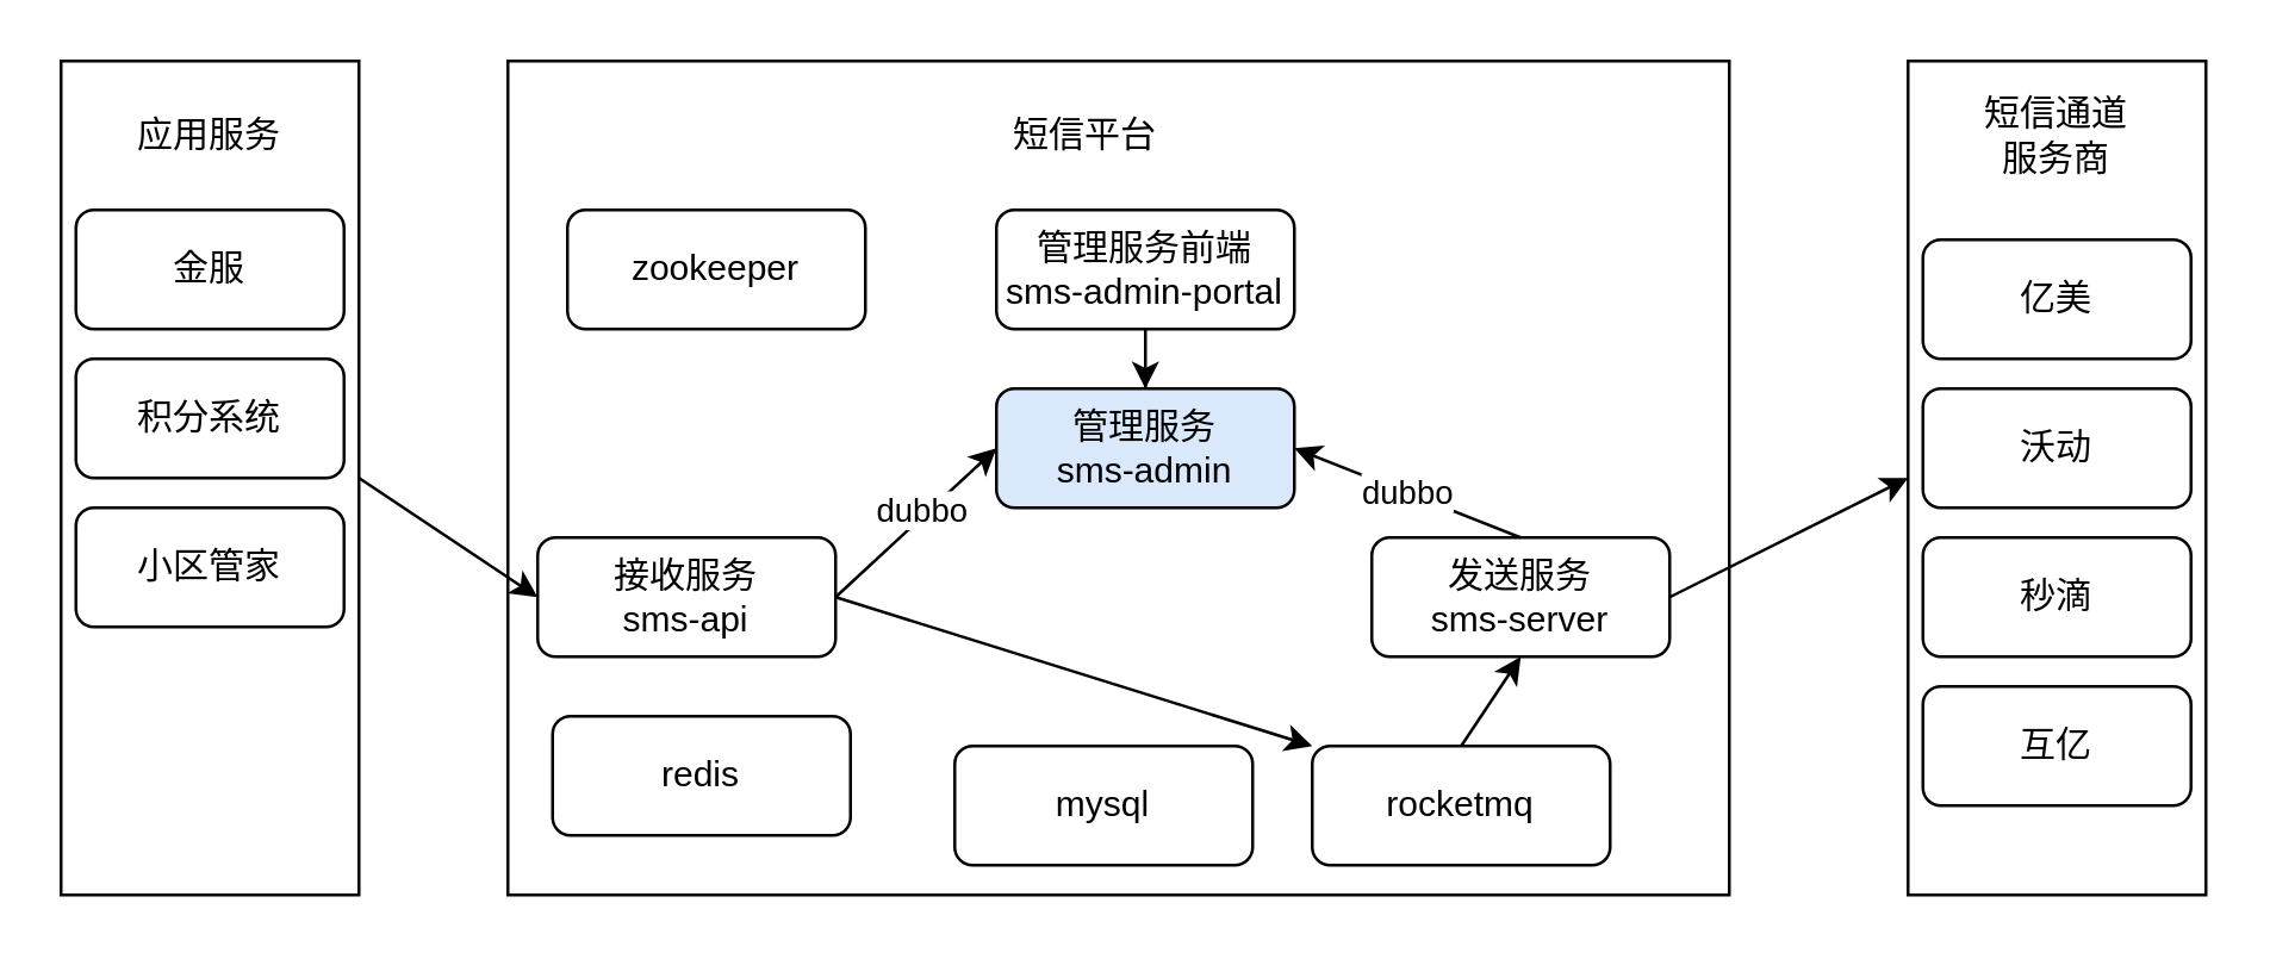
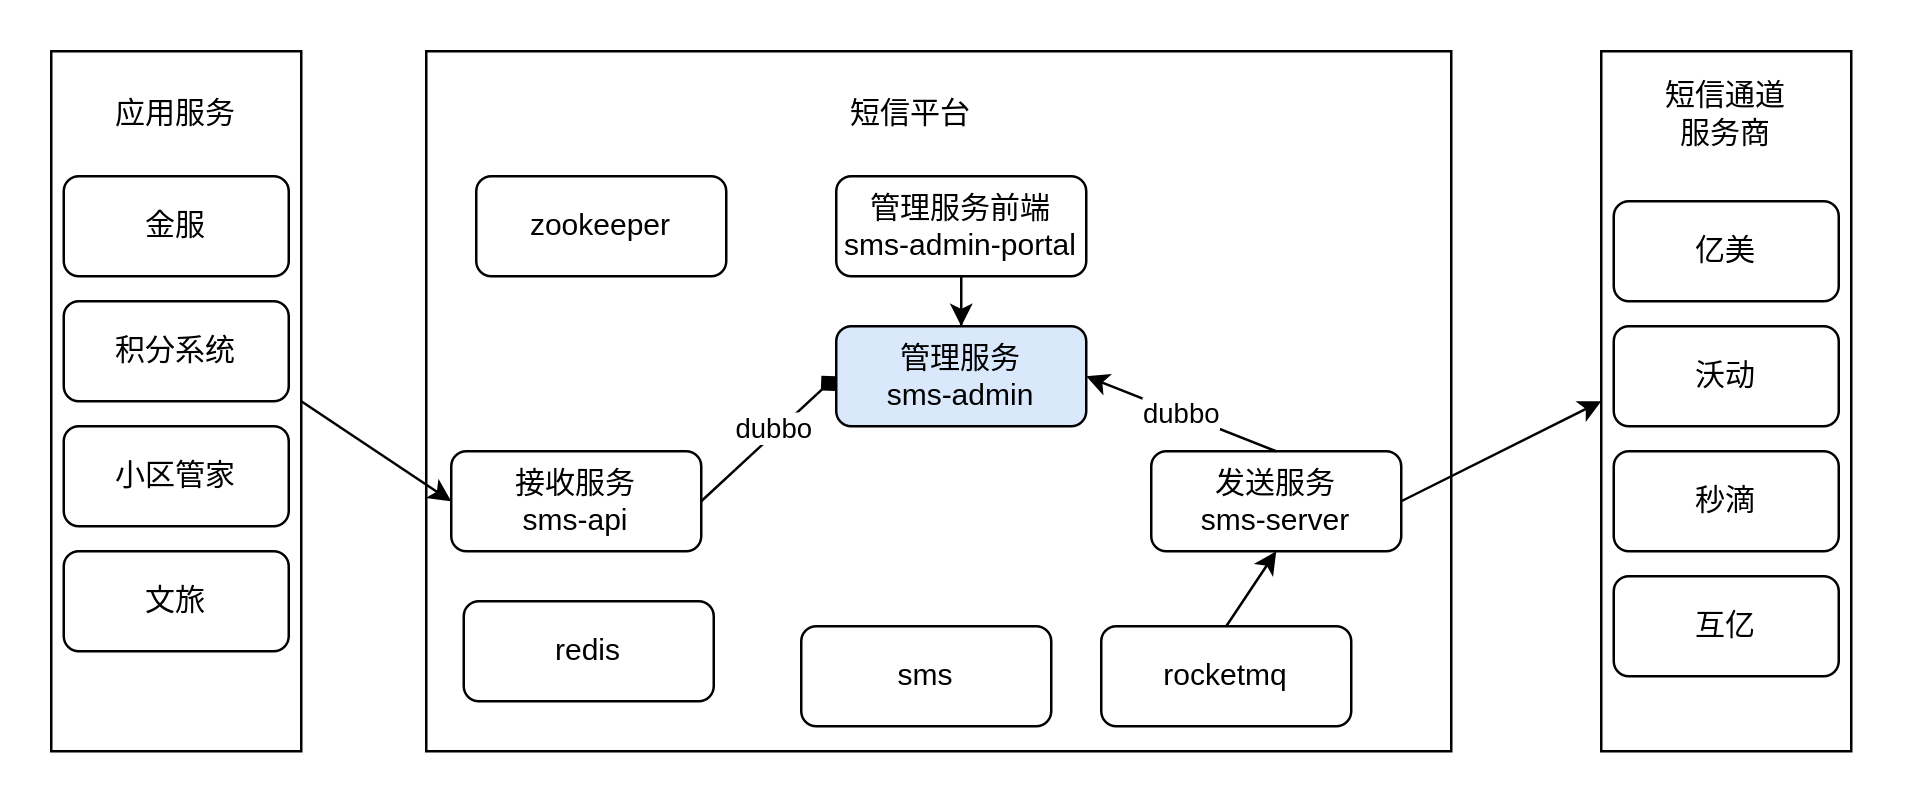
- <mxCell id="26" value="" style="endArrow=classic;html=1;rounded=0;exitX=1;exitY=0.5;exitDx=0;exitDy=0;entryX=0;entryY=0.5;entryDx=0;entryDy=0;" edge="1" parent="1" source="12" target="14"><mxGeometry width="50" height="50" relative="1" as="geometry"><mxPoint x="290" y="230" as="sourcePoint" /><mxPoint x="340" y="180" as="targetPoint" /></mxGeometry></mxCell>
+ <mxCell id="26" value="" style="endArrow=diamond;html=1;rounded=0;exitX=1;exitY=0.5;exitDx=0;exitDy=0;entryX=0;entryY=0.5;entryDx=0;entryDy=0;" edge="1" parent="1" source="12" target="14"><mxGeometry width="50" height="50" relative="1" as="geometry"><mxPoint x="290" y="230" as="sourcePoint" /><mxPoint x="340" y="180" as="targetPoint" /></mxGeometry></mxCell>
- <mxCell id="28" value="" style="endArrow=classic;html=1;rounded=0;exitX=1;exitY=0.5;exitDx=0;exitDy=0;entryX=0;entryY=0;entryDx=0;entryDy=0;" edge="1" parent="1" source="12" target="18"><mxGeometry width="50" height="50" relative="1" as="geometry"><mxPoint x="290" y="210" as="sourcePoint" /><mxPoint x="349" y="180" as="targetPoint" /></mxGeometry></mxCell>
+ <mxCell id="11" value="文旅" style="rounded=1;whiteSpace=wrap;html=1;" vertex="1" parent="1"><mxGeometry x="25" y="220" width="90" height="40" as="geometry" /></mxCell>
- <mxCell id="17" value="mysql" style="rounded=1;whiteSpace=wrap;html=1;" vertex="1" parent="1"><mxGeometry x="320" y="250" width="100" height="40" as="geometry" /></mxCell>
+ <mxCell id="17" value="sms" style="rounded=1;whiteSpace=wrap;html=1;" vertex="1" parent="1"><mxGeometry x="320" y="250" width="100" height="40" as="geometry" /></mxCell>
